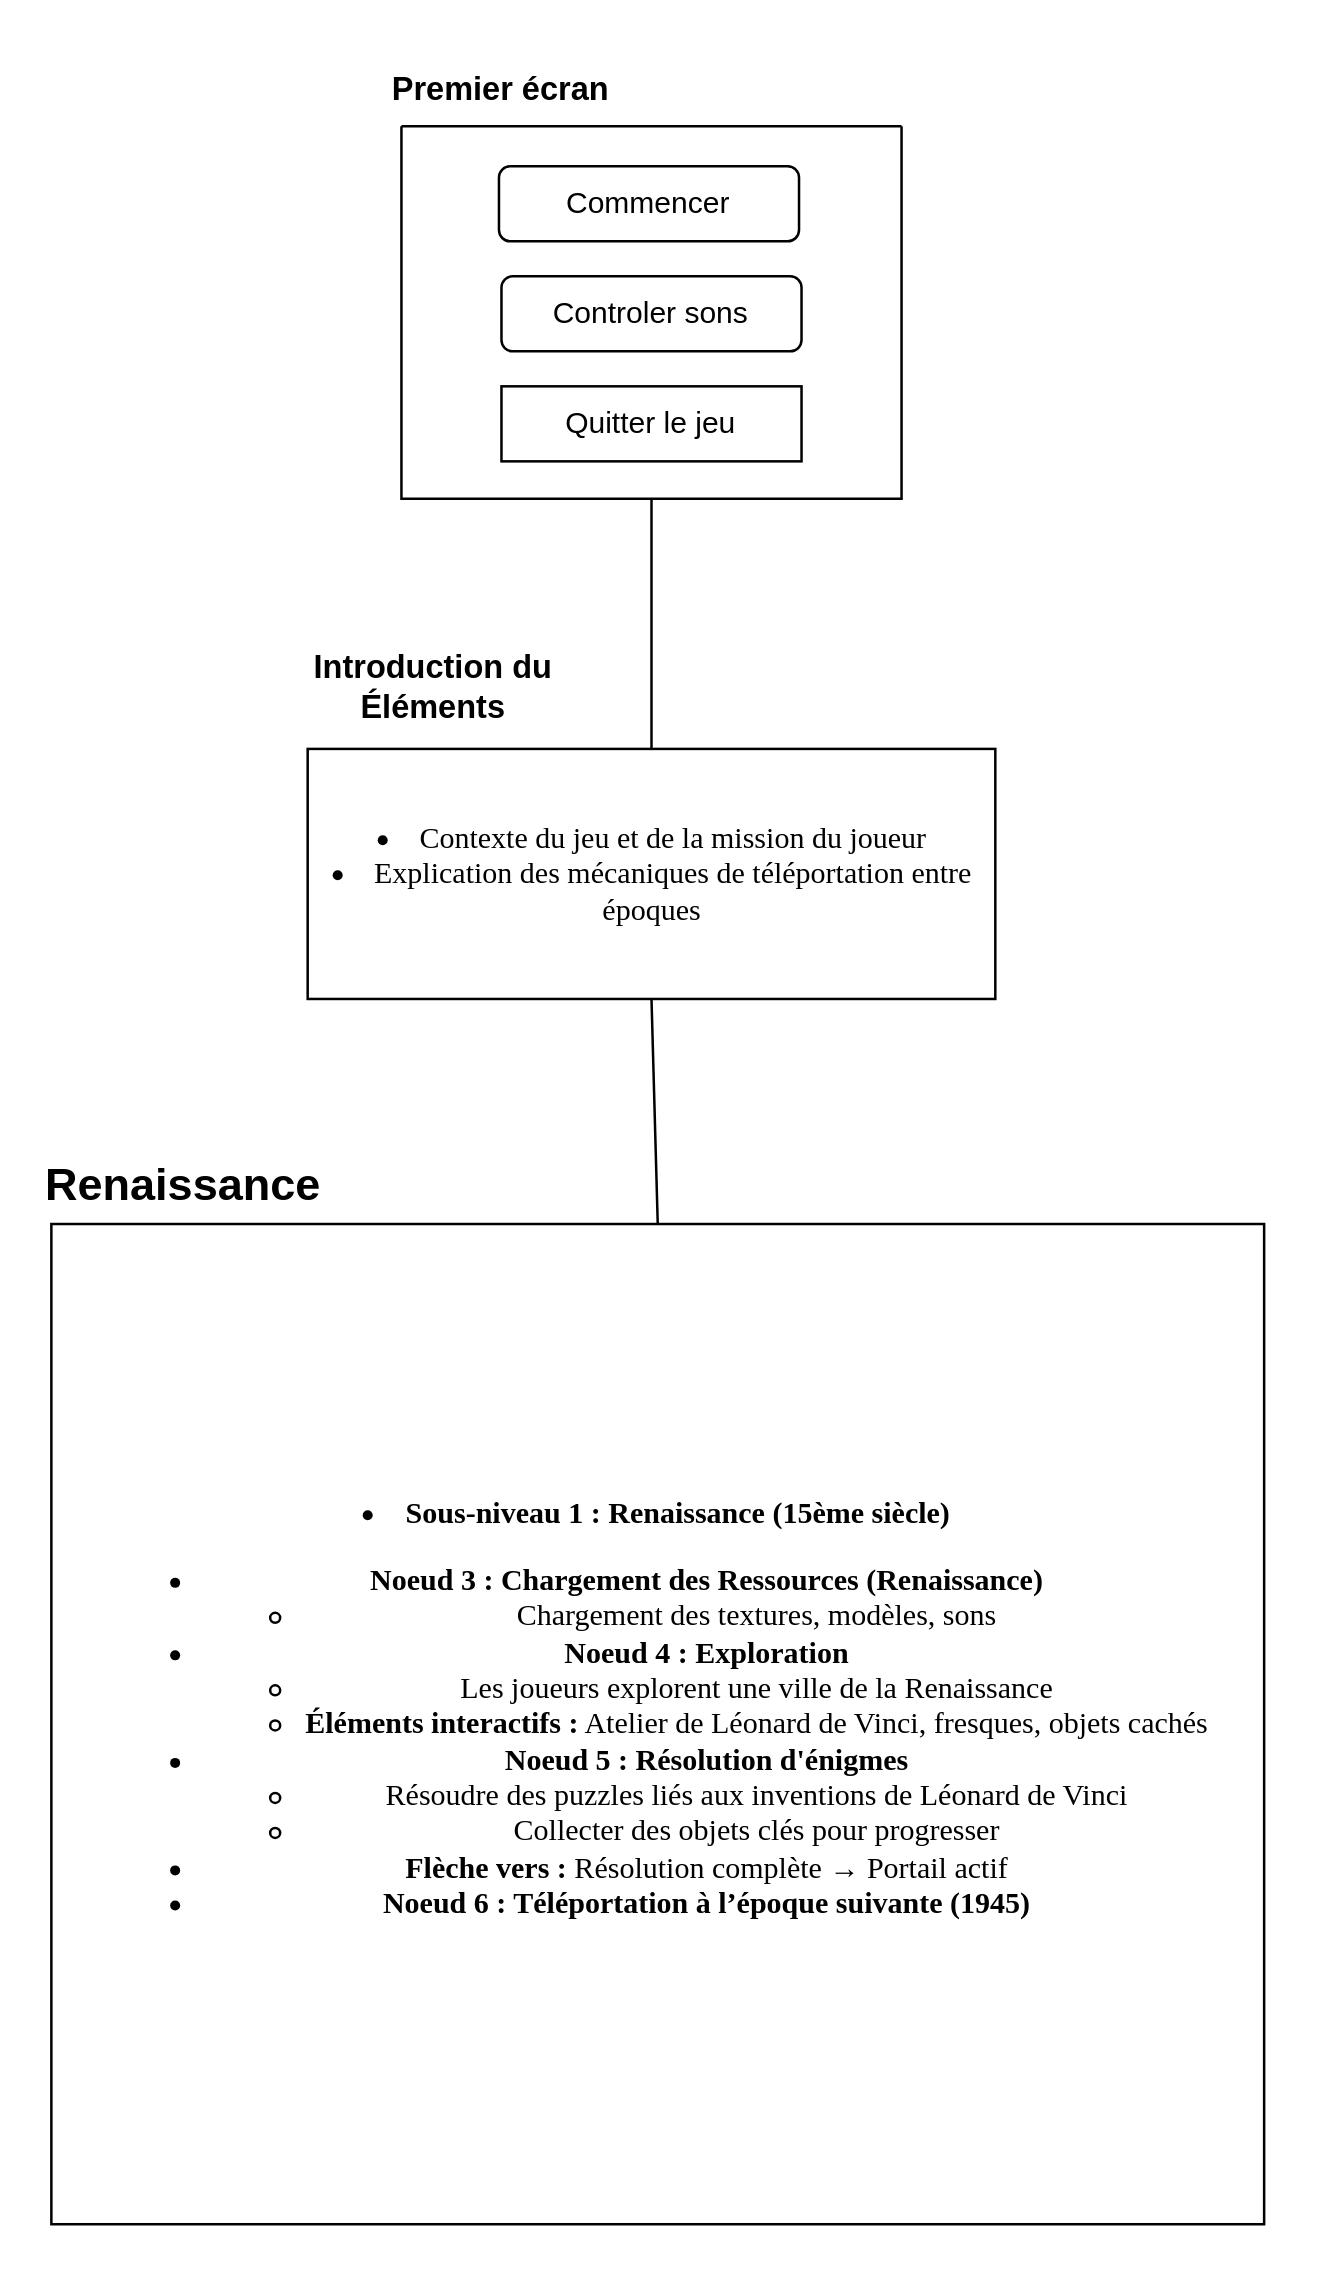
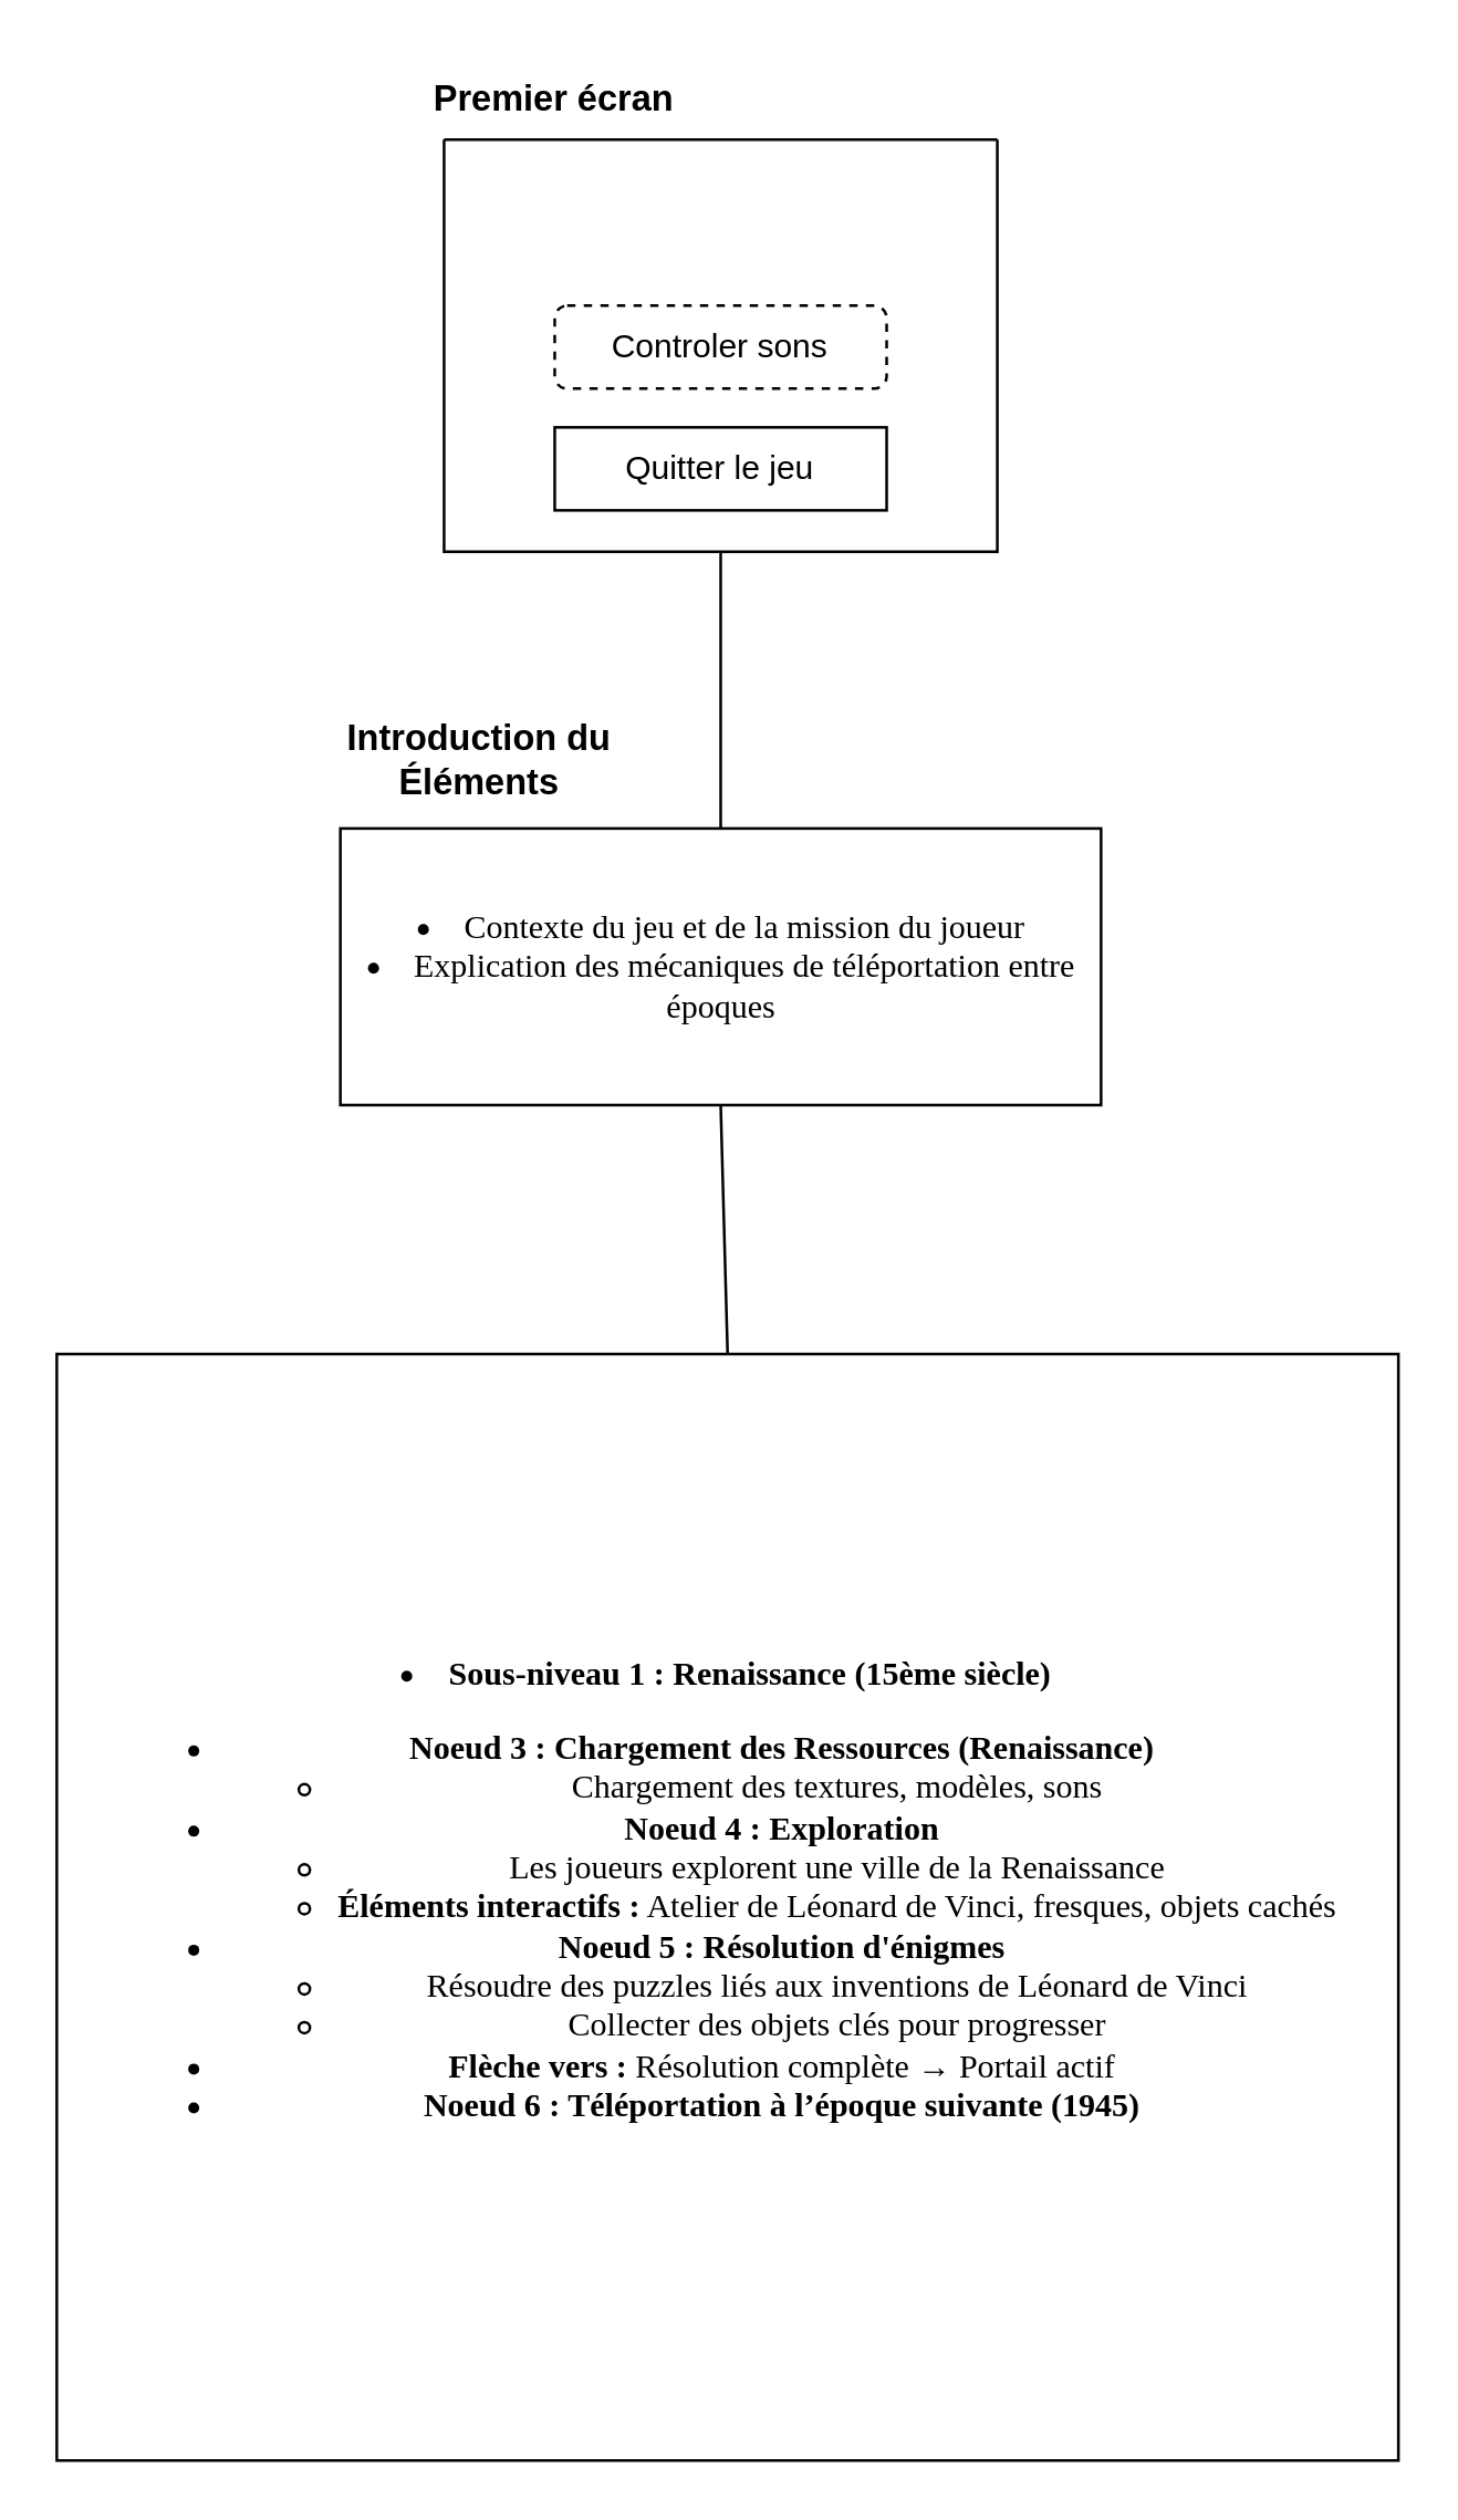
- <mxCell id="4" value="Commencer" style="rounded=1;whiteSpace=wrap;html=1;" parent="3" vertex="1"><mxGeometry x="39" y="16" width="120" height="30" as="geometry" /></mxCell>
- <mxCell id="5" value="Controler sons" style="rounded=1;whiteSpace=wrap;html=1;" parent="3" vertex="1"><mxGeometry x="40" y="60" width="120" height="30" as="geometry" /></mxCell>
+ <mxCell id="5" value="Controler sons" style="rounded=1;whiteSpace=wrap;html=1;dashed=1;" parent="3" vertex="1"><mxGeometry x="40" y="60" width="120" height="30" as="geometry" /></mxCell>
- <mxCell id="12" value="&lt;font style=&quot;font-size: 18px;&quot;&gt;&lt;b style=&quot;font-size: 18px;&quot;&gt; Renaissance&lt;/b&gt;&lt;/font&gt;" style="text;html=1;strokeColor=none;fillColor=none;align=center;verticalAlign=middle;whiteSpace=wrap;rounded=0;strokeWidth=1;fontSize=18;" parent="1" vertex="1"><mxGeometry x="22.5" y="459" width="100" height="30" as="geometry" /></mxCell>
